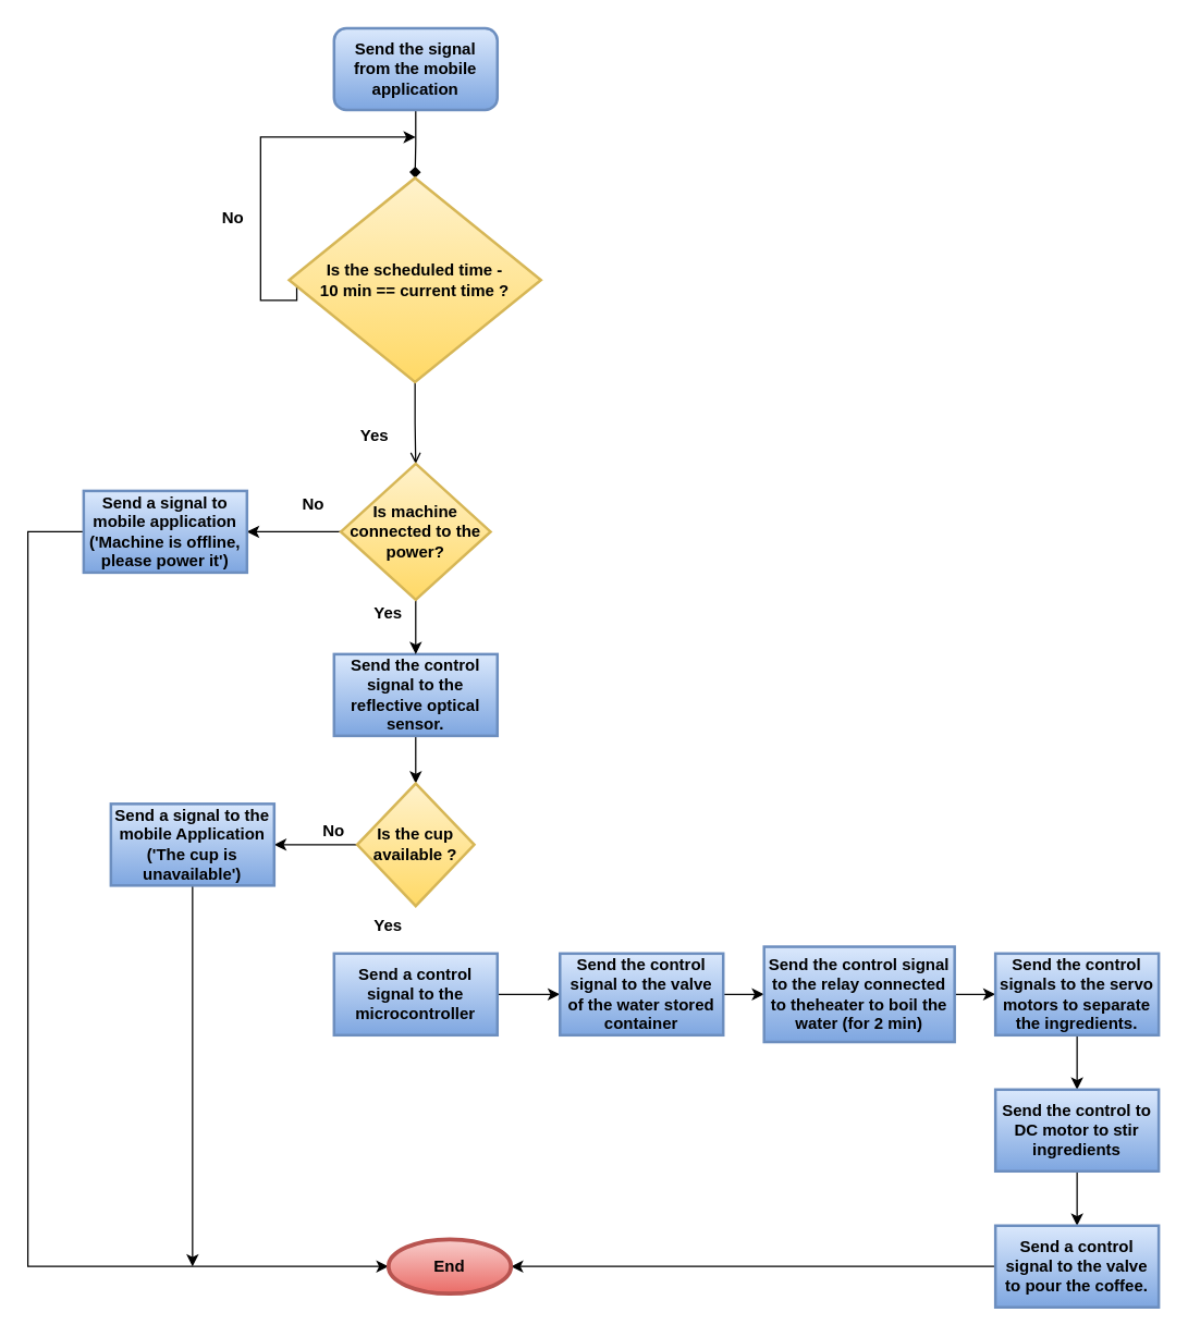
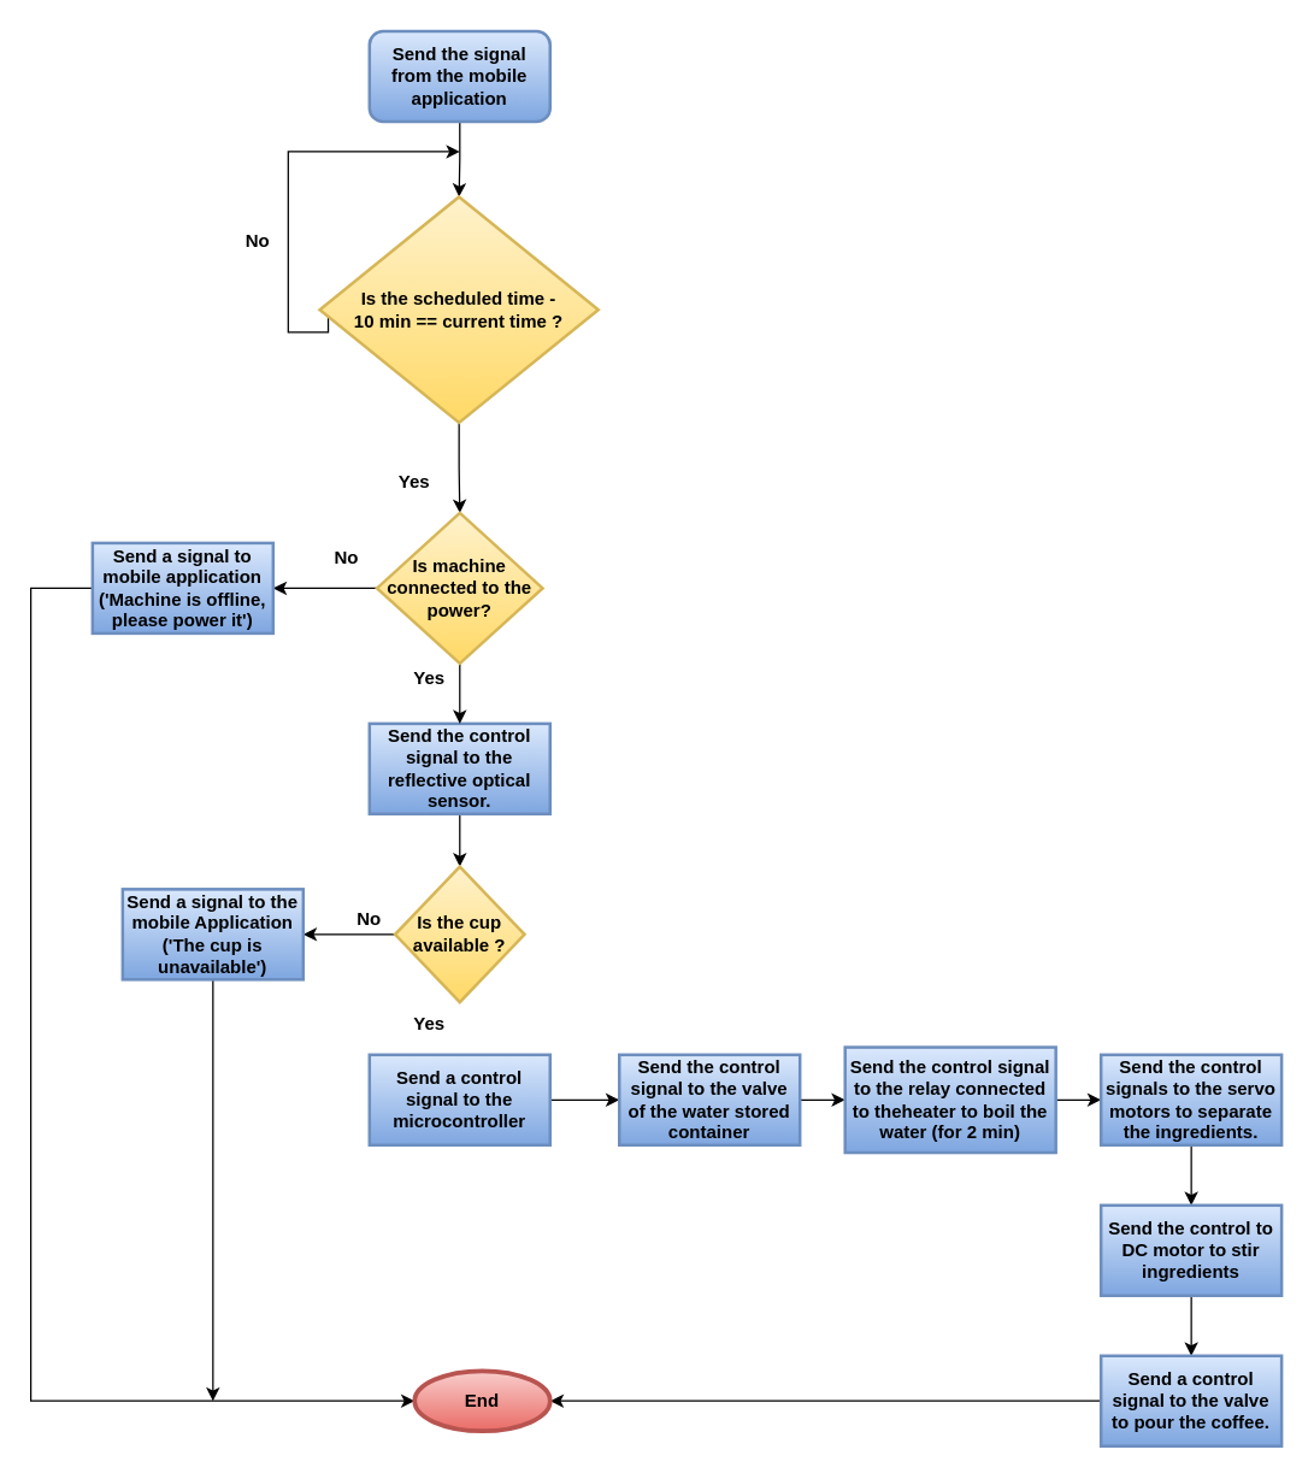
- <mxCell id="2" value="" style="edgeStyle=orthogonalEdgeStyle;rounded=0;orthogonalLoop=1;jettySize=auto;html=1;fontStyle=1;endArrow=diamond;" edge="1" parent="1" source="3" target="15"><mxGeometry relative="1" as="geometry" /></mxCell>
+ <mxCell id="2" value="" style="edgeStyle=orthogonalEdgeStyle;rounded=0;orthogonalLoop=1;jettySize=auto;html=1;fontStyle=1" edge="1" parent="1" source="3" target="15"><mxGeometry relative="1" as="geometry" /></mxCell>
- <mxCell id="14" value="" style="edgeStyle=orthogonalEdgeStyle;rounded=0;orthogonalLoop=1;jettySize=auto;html=1;fontStyle=1;endArrow=open;" edge="1" parent="1" source="15" target="20"><mxGeometry relative="1" as="geometry" /></mxCell>
+ <mxCell id="14" value="" style="edgeStyle=orthogonalEdgeStyle;rounded=0;orthogonalLoop=1;jettySize=auto;html=1;fontStyle=1" edge="1" parent="1" source="15" target="20"><mxGeometry relative="1" as="geometry" /></mxCell>
- <mxCell id="36" value="End" style="strokeWidth=3;html=1;shape=mxgraph.flowchart.start_1;whiteSpace=wrap;fontStyle=1;gradientColor=#ea6b66;fillColor=#f8cecc;strokeColor=#b85450;" vertex="1" parent="1"><mxGeometry x="285" y="910" width="90" height="40" as="geometry" /></mxCell>
+ <mxCell id="36" value="End" style="strokeWidth=3;html=1;shape=mxgraph.flowchart.start_1;whiteSpace=wrap;fontStyle=1;gradientColor=#ea6b66;fillColor=#f8cecc;strokeColor=#b85450;" vertex="1" parent="1"><mxGeometry x="275" y="910" width="90" height="40" as="geometry" /></mxCell>
